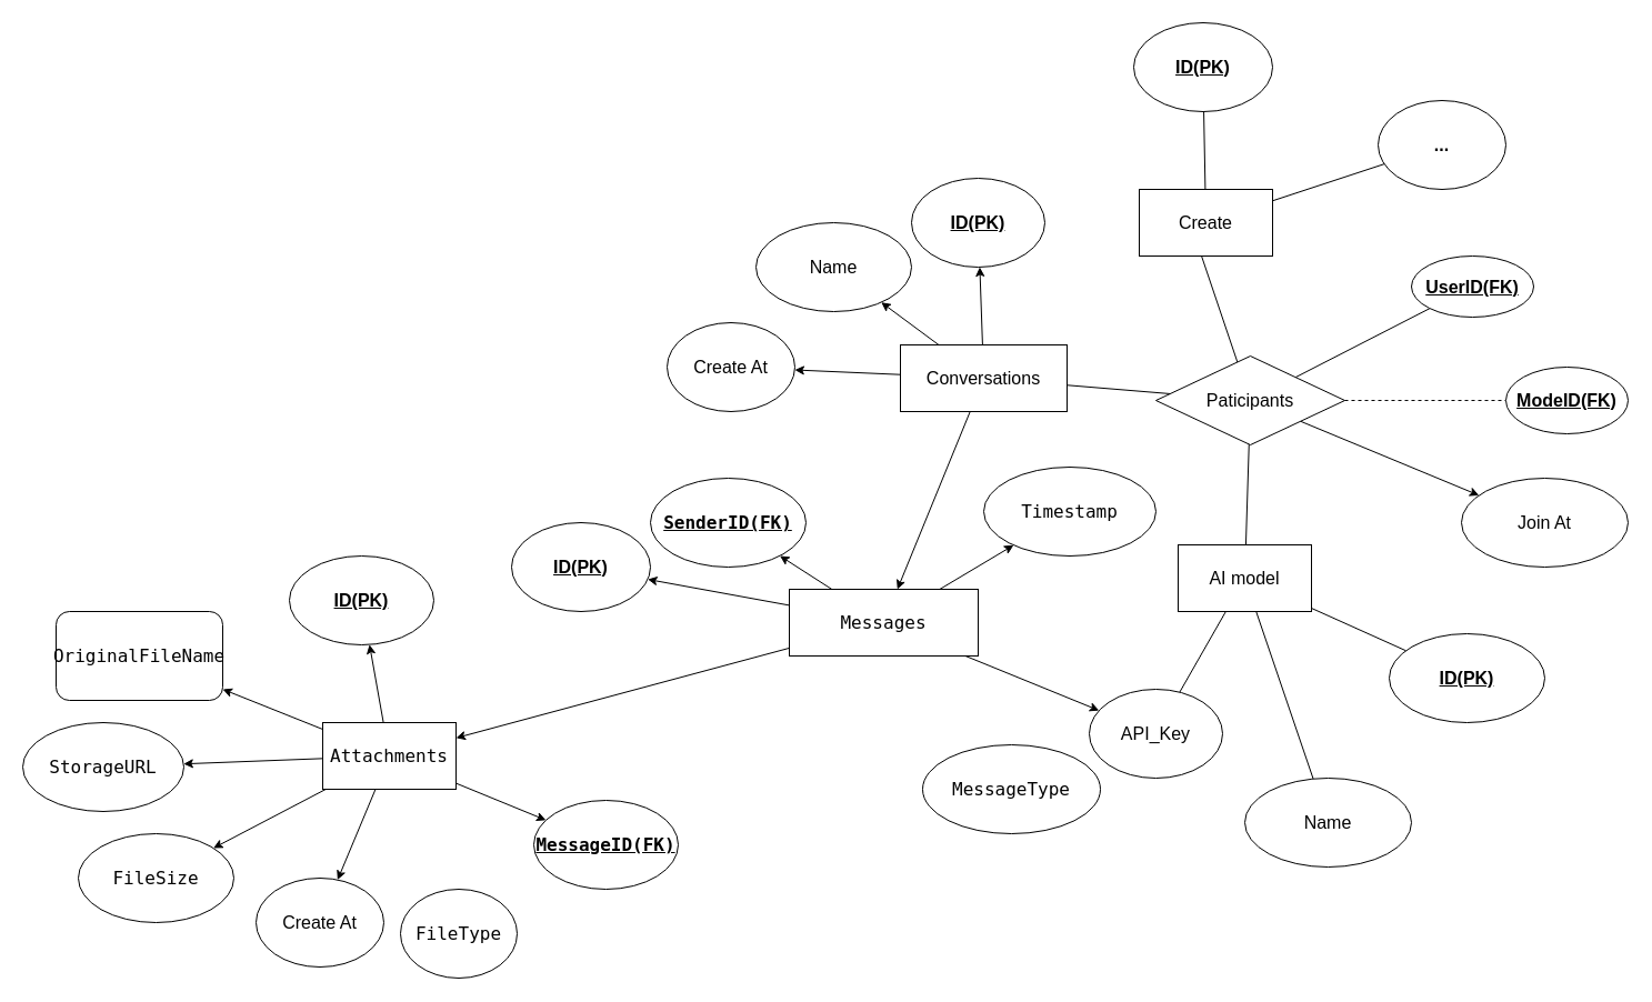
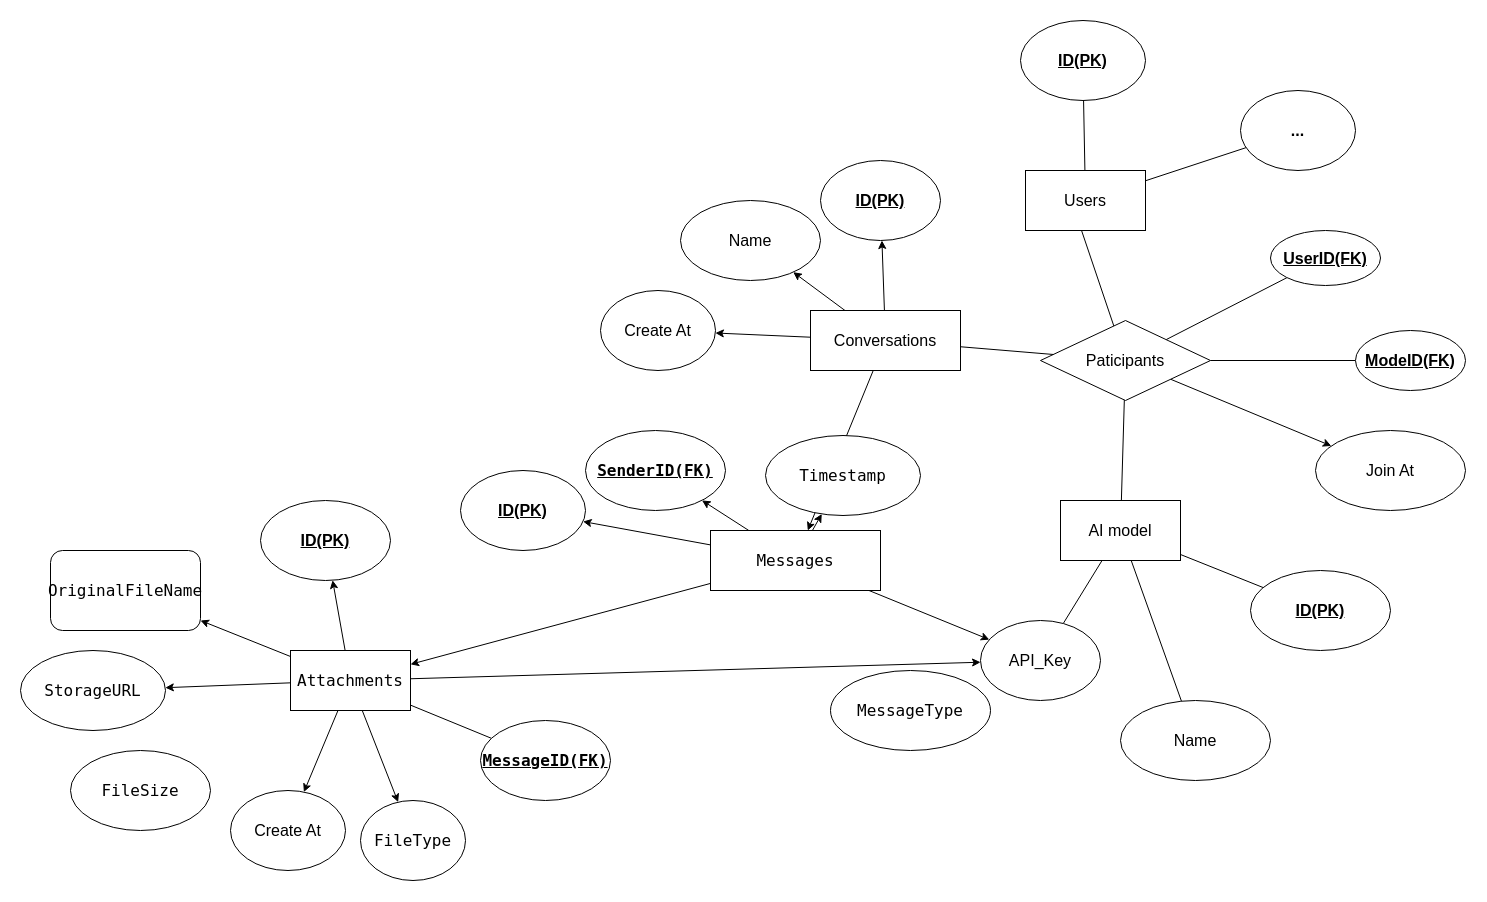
- <mxCell id="11" value="Create" style="rounded=0;whiteSpace=wrap;html=1;fontSize=16;verticalAlign=middle;" vertex="1" parent="1"><mxGeometry x="1025" y="170" width="120" height="60" as="geometry" /></mxCell>
+ <mxCell id="11" value="Users" style="rounded=0;whiteSpace=wrap;html=1;fontSize=16;verticalAlign=middle;" vertex="1" parent="1"><mxGeometry x="1025" y="170" width="120" height="60" as="geometry" /></mxCell>
- <mxCell id="5" style="edgeStyle=none;html=1;endArrow=none;endFill=0;dashed=1;" edge="1" parent="1" source="7" target="27"><mxGeometry relative="1" as="geometry" /></mxCell>
+ <mxCell id="5" style="edgeStyle=none;html=1;endArrow=none;endFill=0;" edge="1" parent="1" source="7" target="27"><mxGeometry relative="1" as="geometry" /></mxCell>
- <mxCell id="40" value="&lt;code&gt;Timestamp&lt;/code&gt;" style="ellipse;whiteSpace=wrap;html=1;fontSize=16;rounded=0;" vertex="1" parent="1"><mxGeometry x="885" y="420" width="155" height="80" as="geometry" /></mxCell>
+ <mxCell id="40" value="&lt;code&gt;Timestamp&lt;/code&gt;" style="ellipse;whiteSpace=wrap;html=1;fontSize=16;rounded=0;" vertex="1" parent="1"><mxGeometry x="765" y="435" width="155" height="80" as="geometry" /></mxCell>
- <mxCell id="17" value="AI model" style="rounded=0;whiteSpace=wrap;html=1;verticalAlign=middle;fontSize=16;" vertex="1" parent="1"><mxGeometry x="1060" y="490" width="120" height="60" as="geometry" /></mxCell>
+ <mxCell id="17" value="AI model" style="rounded=0;whiteSpace=wrap;html=1;verticalAlign=middle;fontSize=16;" vertex="1" parent="1"><mxGeometry x="1060" y="500" width="120" height="60" as="geometry" /></mxCell>
- <mxCell id="47" value="" style="edgeStyle=none;html=1;" edge="1" parent="1" source="49" target="55"><mxGeometry relative="1" as="geometry" /></mxCell>
+ <mxCell id="47" value="" style="edgeStyle=none;html=1;" edge="1" parent="1" source="49" target="26"><mxGeometry relative="1" as="geometry" /></mxCell>
- <mxCell id="43" value="" style="edgeStyle=none;html=1;" edge="1" parent="1" source="49" target="51"><mxGeometry relative="1" as="geometry" /></mxCell>
+ <mxCell id="43" value="" style="edgeStyle=none;html=1;endArrow=none;" edge="1" parent="1" source="49" target="51"><mxGeometry relative="1" as="geometry" /></mxCell>
+ <mxCell id="44" value="" style="edgeStyle=none;html=1;" edge="1" parent="1" source="49" target="52"><mxGeometry relative="1" as="geometry" /></mxCell>
